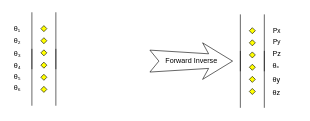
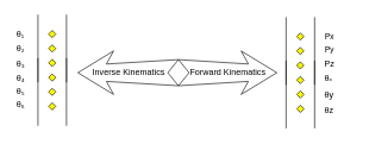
+ <mxCell id="3" value="Inverse Kinematics" style="html=1;shadow=0;dashed=0;align=center;verticalAlign=middle;shape=mxgraph.arrows2.stylisedArrow;dy=0.6;dx=40;notch=15;feather=0.4;direction=west;" vertex="1" parent="1"><mxGeometry x="108" y="71" width="141" height="61" as="geometry" /></mxCell>
- <mxCell id="2" value="Forward Inverse" style="html=1;shadow=0;dashed=0;align=center;verticalAlign=middle;shape=mxgraph.arrows2.stylisedArrow;dy=0.6;dx=40;notch=15;feather=0.4;" vertex="1" parent="1"><mxGeometry x="249" y="71" width="138" height="61" as="geometry" /></mxCell>
+ <mxCell id="2" value="Forward Kinematics" style="html=1;shadow=0;dashed=0;align=center;verticalAlign=middle;shape=mxgraph.arrows2.stylisedArrow;dy=0.6;dx=40;notch=15;feather=0.4;" vertex="1" parent="1"><mxGeometry x="249" y="71" width="138" height="61" as="geometry" /></mxCell>
